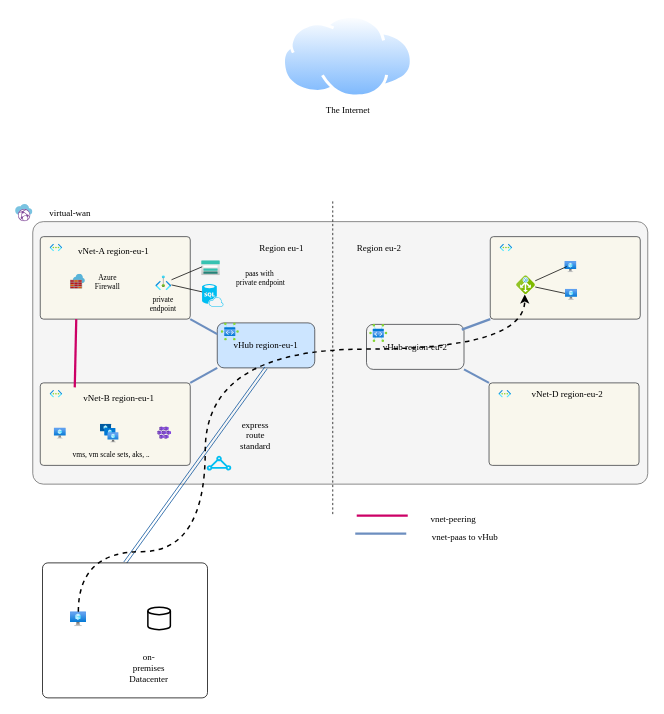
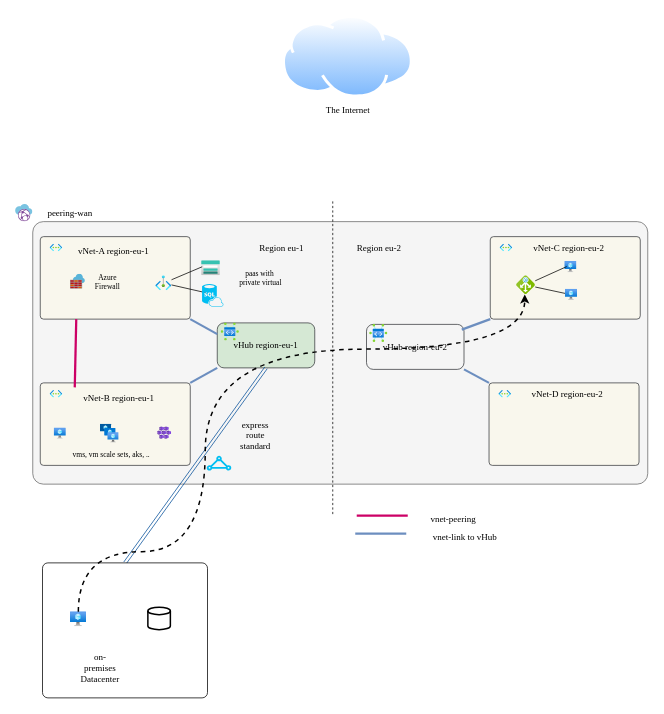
- <mxCell id="29" value="&lt;font face=&quot;Lucida Console&quot;&gt;virtual-wan&lt;/font&gt;" style="text;html=1;align=center;verticalAlign=middle;whiteSpace=wrap;rounded=0;" parent="1" vertex="1"><mxGeometry x="43" y="268.5" width="100" height="30" as="geometry" /></mxCell>
+ <mxCell id="29" value="&lt;font face=&quot;Lucida Console&quot;&gt;peering-wan&lt;/font&gt;" style="text;html=1;align=center;verticalAlign=middle;whiteSpace=wrap;rounded=0;" parent="1" vertex="1"><mxGeometry x="43" y="268.5" width="100" height="30" as="geometry" /></mxCell>
+ <mxCell id="19" value="vNet-C region-eu-2" style="text;html=1;align=center;verticalAlign=middle;whiteSpace=wrap;rounded=0;fontFamily=Lucida Console;" parent="1" vertex="1"><mxGeometry x="688" y="315" width="140" height="30" as="geometry" /></mxCell>
- <mxCell id="49" value="&lt;div&gt;paas with&amp;nbsp;&lt;/div&gt;&lt;div&gt;private endpoint&lt;/div&gt;" style="text;html=1;align=center;verticalAlign=middle;whiteSpace=wrap;rounded=0;fontFamily=Lucida Console;fontSize=10;" parent="1" vertex="1"><mxGeometry x="297.25" y="355" width="100" height="30" as="geometry" /></mxCell>
+ <mxCell id="49" value="&lt;div&gt;paas with&amp;nbsp;&lt;/div&gt;&lt;div&gt;private virtual&lt;/div&gt;" style="text;html=1;align=center;verticalAlign=middle;whiteSpace=wrap;rounded=0;fontFamily=Lucida Console;fontSize=10;" parent="1" vertex="1"><mxGeometry x="297.25" y="355" width="100" height="30" as="geometry" /></mxCell>
- <mxCell id="45" value="&lt;div&gt;private endpoint&lt;/div&gt;" style="text;html=1;align=center;verticalAlign=middle;whiteSpace=wrap;rounded=0;fontFamily=Lucida Console;fontSize=10;" parent="1" vertex="1"><mxGeometry x="187.49" y="390" width="60" height="30" as="geometry" /></mxCell>
- <mxCell id="4" value="vHub region-eu-1 " style="rounded=1;whiteSpace=wrap;html=1;fontFamily=Lucida Console;fillColor=#cce5ff;strokeColor=#36393d;" parent="1" vertex="1"><mxGeometry x="289" y="430" width="130" height="60" as="geometry" /></mxCell>
+ <mxCell id="4" value="vHub region-eu-1 " style="rounded=1;whiteSpace=wrap;html=1;fontFamily=Lucida Console;fillColor=#d5e8d4;strokeColor=#36393d;" parent="1" vertex="1"><mxGeometry x="289" y="430" width="130" height="60" as="geometry" /></mxCell>
- <mxCell id="38" value="vnet-paas to vHub" style="text;html=1;align=center;verticalAlign=middle;whiteSpace=wrap;rounded=0;fontFamily=Lucida Console;" parent="1" vertex="1"><mxGeometry x="538.38" y="701" width="162.62" height="30" as="geometry" /></mxCell>
+ <mxCell id="38" value="vnet-link to vHub" style="text;html=1;align=center;verticalAlign=middle;whiteSpace=wrap;rounded=0;fontFamily=Lucida Console;" parent="1" vertex="1"><mxGeometry x="538.38" y="701" width="162.62" height="30" as="geometry" /></mxCell>
- <mxCell id="33" value="&lt;div&gt;on-premises&lt;/div&gt;&lt;div&gt;Datacenter&lt;/div&gt;" style="text;html=1;align=center;verticalAlign=middle;whiteSpace=wrap;rounded=0;fontFamily=Lucida Console;" parent="1" vertex="1"><mxGeometry x="168" y="875" width="60" height="30" as="geometry" /></mxCell>
+ <mxCell id="33" value="&lt;div&gt;on-premises&lt;/div&gt;&lt;div&gt;Datacenter&lt;/div&gt;" style="text;html=1;align=center;verticalAlign=middle;whiteSpace=wrap;rounded=0;fontFamily=Lucida Console;" parent="1" vertex="1"><mxGeometry x="103" y="875" width="60" height="30" as="geometry" /></mxCell>
